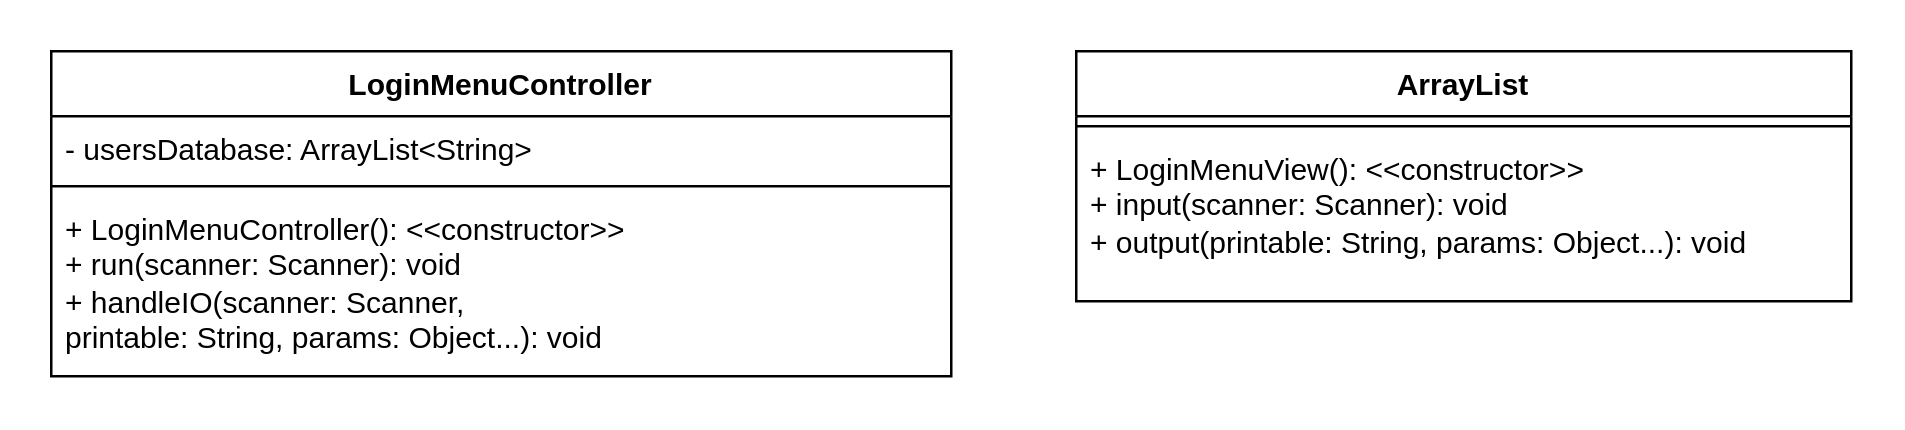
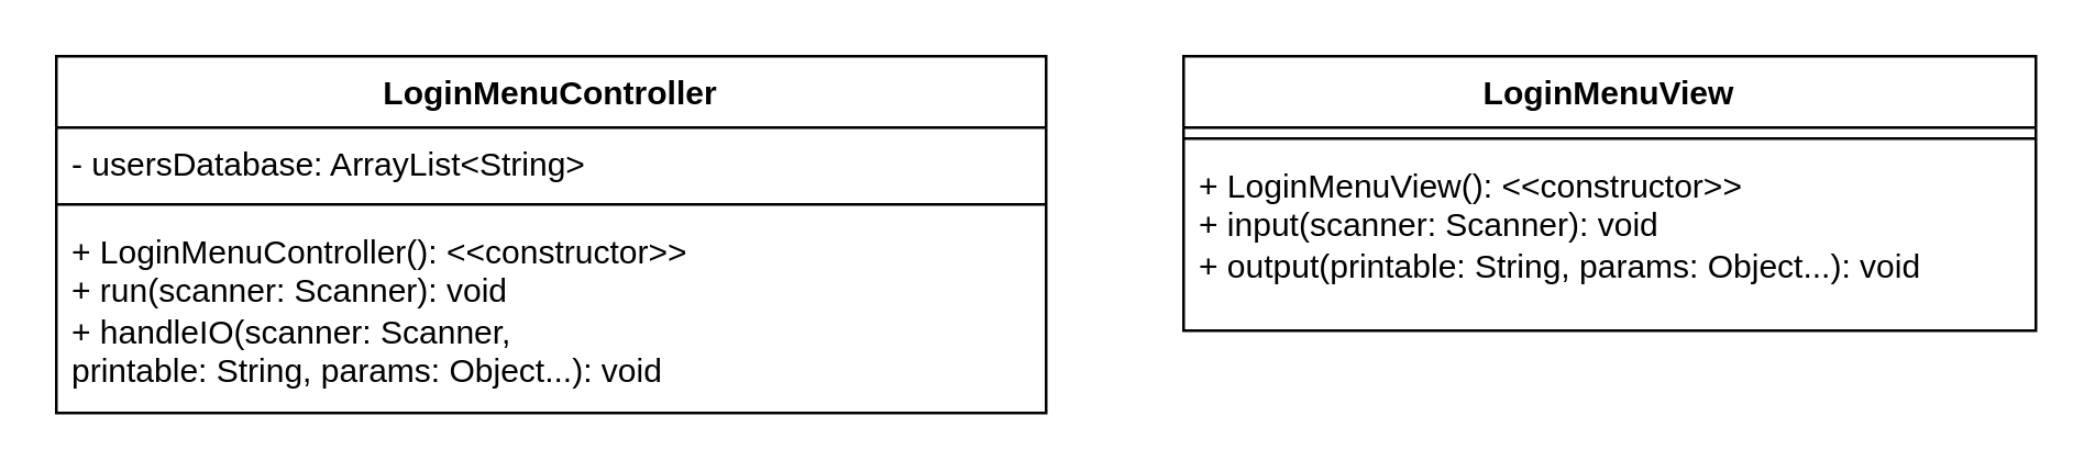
- <mxCell id="6" value="ArrayList" style="swimlane;fontStyle=1;align=center;verticalAlign=top;childLayout=stackLayout;horizontal=1;startSize=26;horizontalStack=0;resizeParent=1;resizeParentMax=0;resizeLast=0;collapsible=1;marginBottom=0;whiteSpace=wrap;html=1;" vertex="1" parent="1"><mxGeometry x="430" y="20" width="310" height="100" as="geometry" /></mxCell>
+ <mxCell id="6" value="LoginMenuView" style="swimlane;fontStyle=1;align=center;verticalAlign=top;childLayout=stackLayout;horizontal=1;startSize=26;horizontalStack=0;resizeParent=1;resizeParentMax=0;resizeLast=0;collapsible=1;marginBottom=0;whiteSpace=wrap;html=1;" vertex="1" parent="1"><mxGeometry x="430" y="20" width="310" height="100" as="geometry" /></mxCell>
